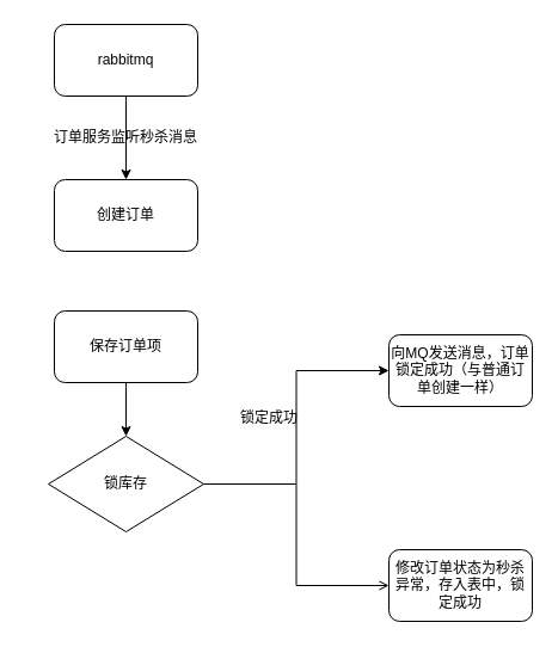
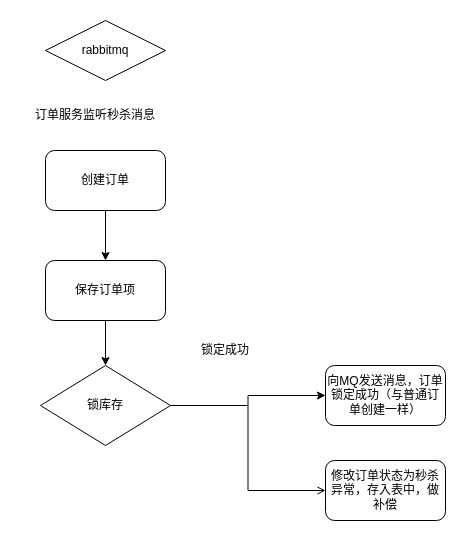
- <mxCell id="3" value="rabbitmq" style="rounded=1;whiteSpace=wrap;html=1;" vertex="1" parent="1"><mxGeometry x="45" y="20" width="120" height="60" as="geometry" /></mxCell>
+ <mxCell id="3" value="rabbitmq" style="rhombus;whiteSpace=wrap;html=1;" vertex="1" parent="1"><mxGeometry x="45" y="20" width="120" height="60" as="geometry" /></mxCell>
- <mxCell id="2" style="edgeStyle=orthogonalEdgeStyle;rounded=0;orthogonalLoop=1;jettySize=auto;html=1;exitX=0.5;exitY=1;exitDx=0;exitDy=0;" edge="1" parent="1" source="3" target="6"><mxGeometry relative="1" as="geometry" /></mxCell>
- <mxCell id="4" value="订单服务监听秒杀消息" style="text;html=1;strokeColor=none;fillColor=none;align=center;verticalAlign=middle;whiteSpace=wrap;rounded=0;" vertex="1" parent="1"><mxGeometry x="20" y="100" width="170" height="30" as="geometry" /></mxCell>
+ <mxCell id="4" value="订单服务监听秒杀消息" style="text;html=1;strokeColor=none;fillColor=none;align=center;verticalAlign=middle;whiteSpace=wrap;rounded=0;" vertex="1" parent="1"><mxGeometry x="10" y="100" width="170" height="30" as="geometry" /></mxCell>
+ <mxCell id="5" style="edgeStyle=orthogonalEdgeStyle;rounded=0;orthogonalLoop=1;jettySize=auto;html=1;exitX=0.5;exitY=1;exitDx=0;exitDy=0;entryX=0.5;entryY=0;entryDx=0;entryDy=0;" edge="1" parent="1" source="6" target="8"><mxGeometry relative="1" as="geometry" /></mxCell>
- <mxCell id="12" value="向MQ发送消息，订单锁定成功（与普通订单创建一样）" style="rounded=1;whiteSpace=wrap;html=1;" vertex="1" parent="1"><mxGeometry x="325" y="280" width="120" height="60" as="geometry" /></mxCell>
+ <mxCell id="12" value="向MQ发送消息，订单锁定成功（与普通订单创建一样）" style="rounded=1;whiteSpace=wrap;html=1;" vertex="1" parent="1"><mxGeometry x="325" y="365" width="120" height="60" as="geometry" /></mxCell>
- <mxCell id="13" value="修改订单状态为秒杀异常，存入表中，锁定成功" style="rounded=1;whiteSpace=wrap;html=1;" vertex="1" parent="1"><mxGeometry x="325" y="460" width="120" height="60" as="geometry" /></mxCell>
+ <mxCell id="13" value="修改订单状态为秒杀异常，存入表中，做补偿" style="rounded=1;whiteSpace=wrap;html=1;" vertex="1" parent="1"><mxGeometry x="325" y="460" width="120" height="60" as="geometry" /></mxCell>
